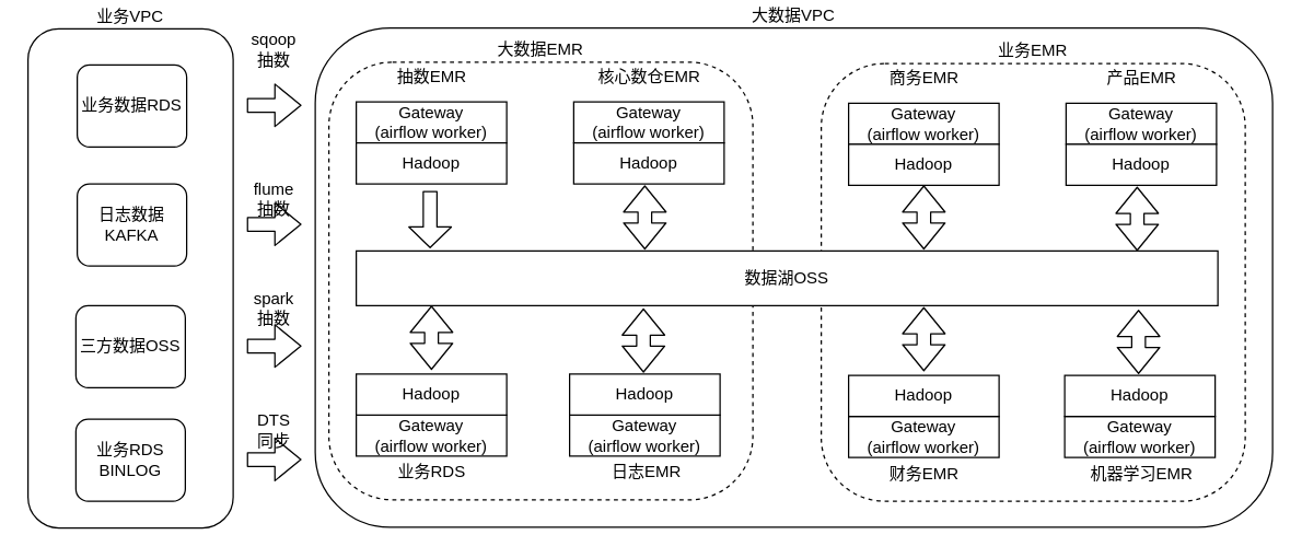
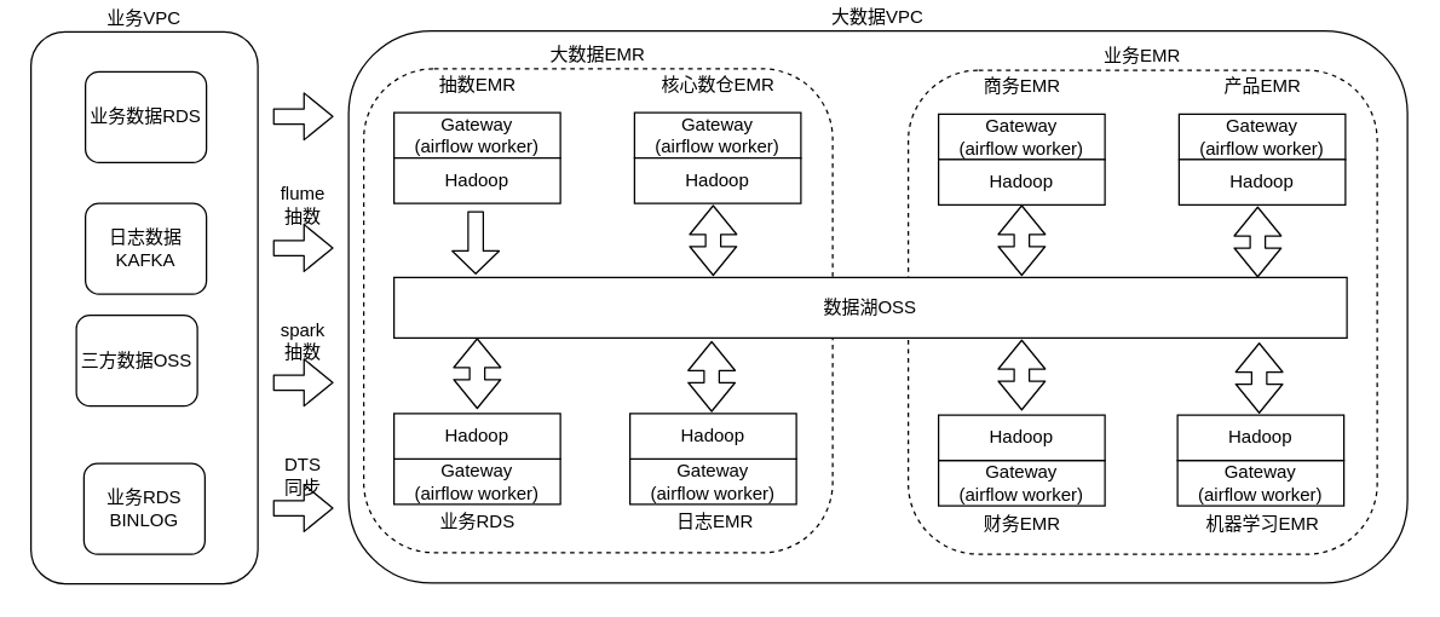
- <mxCell id="50" value="sqoop抽数" style="text;html=1;strokeColor=none;fillColor=none;align=center;verticalAlign=middle;whiteSpace=wrap;rounded=0;" parent="1" vertex="1"><mxGeometry x="180" y="26" width="40" height="20" as="geometry" /></mxCell>
- <mxCell id="51" value="flume抽数" style="text;html=1;strokeColor=none;fillColor=none;align=center;verticalAlign=middle;whiteSpace=wrap;rounded=0;" parent="1" vertex="1"><mxGeometry x="180" y="135" width="40" height="20" as="geometry" /></mxCell>
+ <mxCell id="51" value="flume抽数" style="text;html=1;strokeColor=none;fillColor=none;align=center;verticalAlign=middle;whiteSpace=wrap;rounded=0;" parent="1" vertex="1"><mxGeometry x="180" y="125" width="40" height="20" as="geometry" /></mxCell>
- <mxCell id="47" value="三方数据OSS" style="rounded=1;whiteSpace=wrap;html=1;" parent="1" vertex="1"><mxGeometry x="55" y="223" width="80" height="60" as="geometry" /></mxCell>
+ <mxCell id="47" value="三方数据OSS" style="rounded=1;whiteSpace=wrap;html=1;" parent="1" vertex="1"><mxGeometry x="50" y="208" width="80" height="60" as="geometry" /></mxCell>
